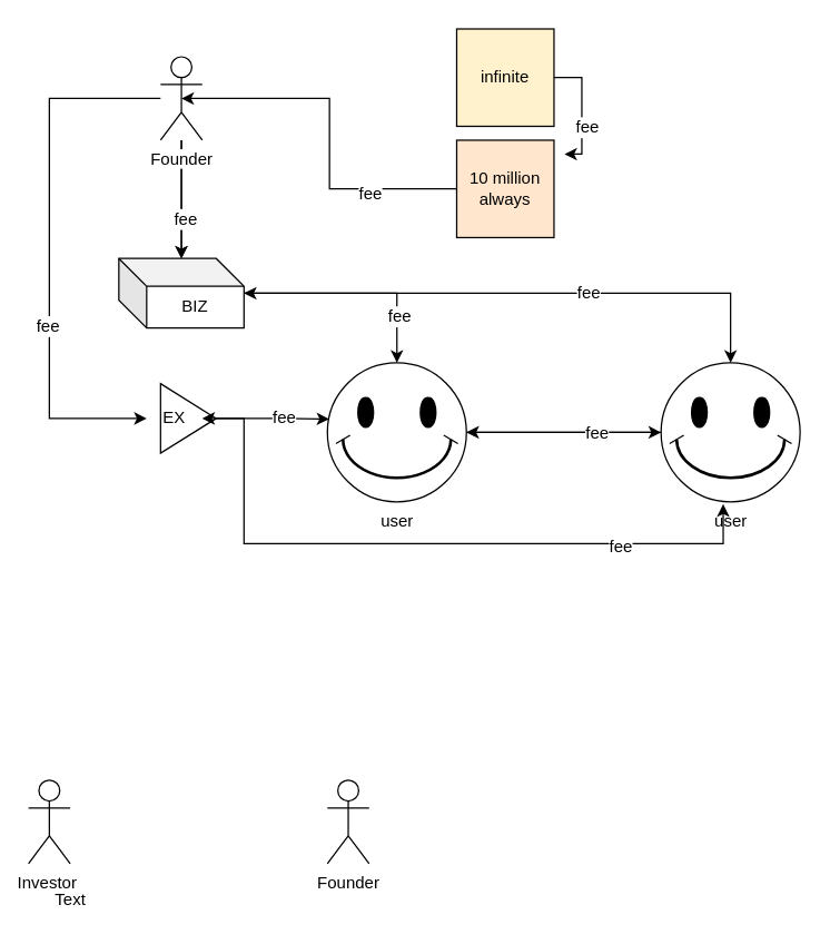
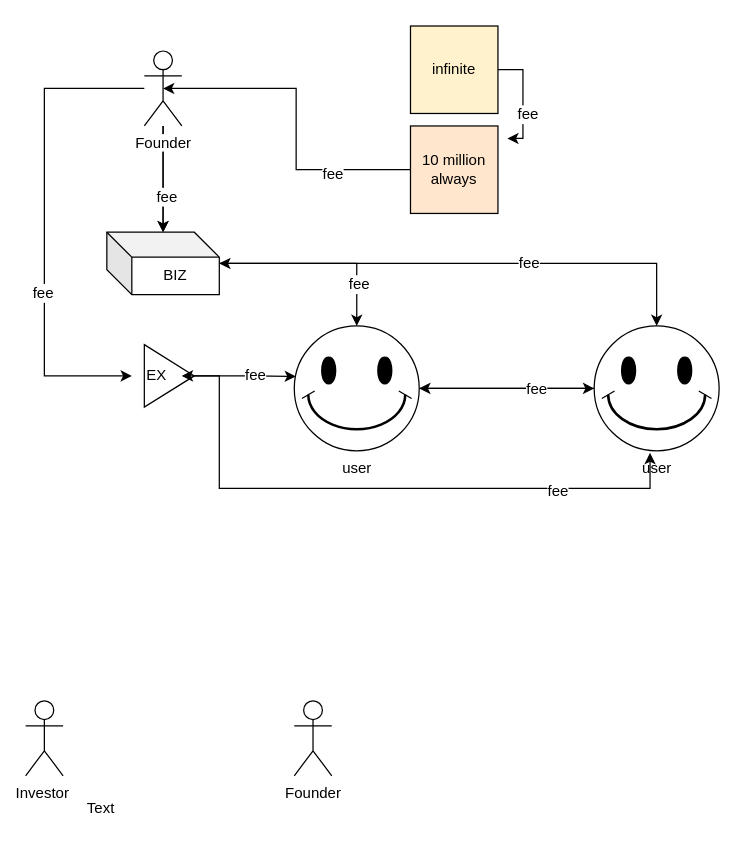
- <mxCell id="32" value="Text" style="text;html=1;align=center;verticalAlign=middle;resizable=0;points=[];;autosize=1;" vertex="1" parent="1"><mxGeometry x="30" y="636" width="40" height="20" as="geometry" /></mxCell>
+ <mxCell id="32" value="Text" style="text;html=1;align=center;verticalAlign=middle;resizable=0;points=[];;autosize=1;" vertex="1" parent="1"><mxGeometry x="60" y="636" width="40" height="20" as="geometry" /></mxCell>
